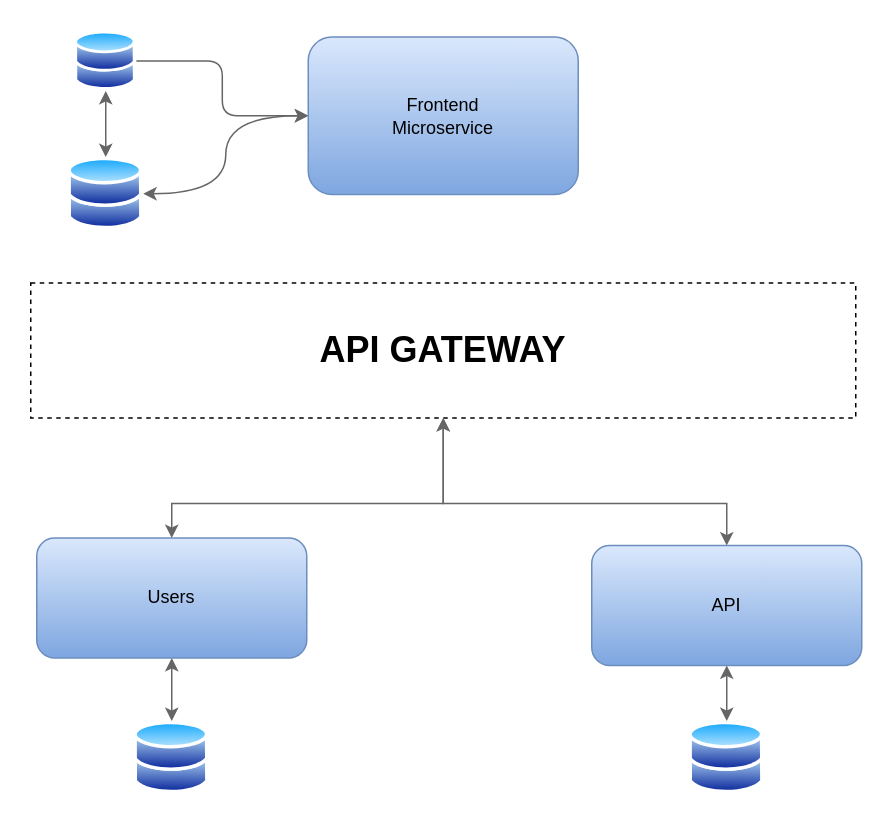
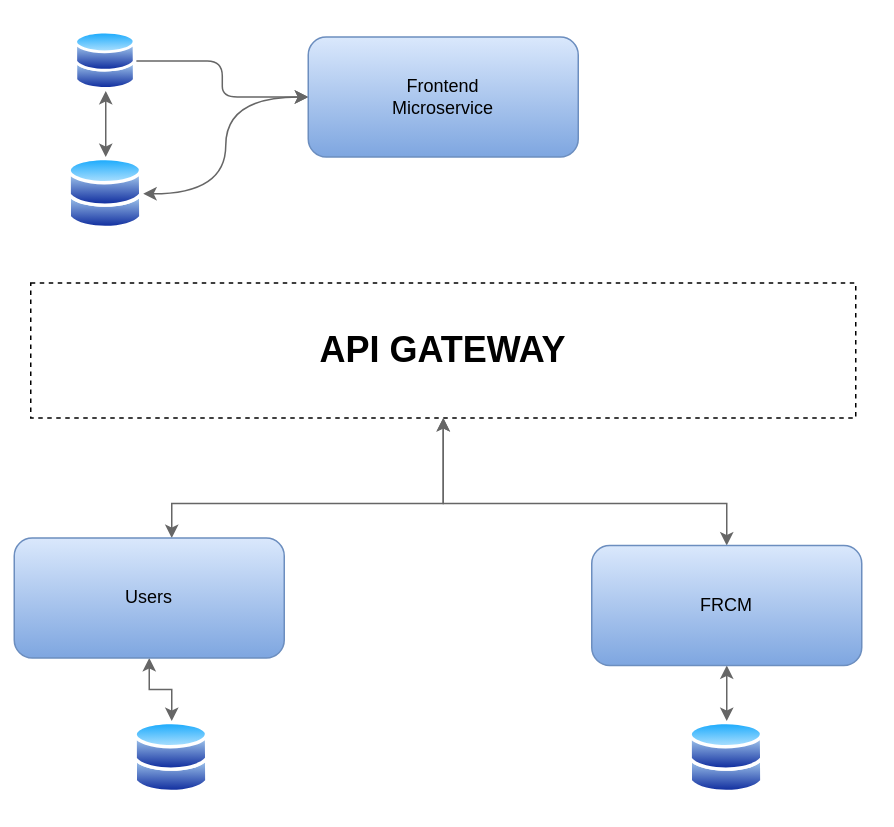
- <mxCell id="10" value="Frontend &lt;br&gt;Microservice" style="rounded=1;whiteSpace=wrap;html=1;fillColor=#dae8fc;strokeColor=#6c8ebf;gradientColor=#7ea6e0;" vertex="1" parent="1"><mxGeometry x="205" y="24" width="180" height="105" as="geometry" /></mxCell>
+ <mxCell id="10" value="Frontend &lt;br&gt;Microservice" style="rounded=1;whiteSpace=wrap;html=1;fillColor=#dae8fc;strokeColor=#6c8ebf;gradientColor=#7ea6e0;" vertex="1" parent="1"><mxGeometry x="205" y="24" width="180" height="80" as="geometry" /></mxCell>
- <mxCell id="13" value="Users" style="rounded=1;whiteSpace=wrap;html=1;fillColor=#dae8fc;strokeColor=#6c8ebf;gradientColor=#7ea6e0;" vertex="1" parent="1"><mxGeometry x="24" y="358" width="180" height="80" as="geometry" /></mxCell>
+ <mxCell id="13" value="Users" style="rounded=1;whiteSpace=wrap;html=1;fillColor=#dae8fc;strokeColor=#6c8ebf;gradientColor=#7ea6e0;" vertex="1" parent="1"><mxGeometry x="9" y="358" width="180" height="80" as="geometry" /></mxCell>
- <mxCell id="16" value="API" style="rounded=1;whiteSpace=wrap;html=1;fillColor=#dae8fc;strokeColor=#6c8ebf;gradientColor=#7ea6e0;" vertex="1" parent="1"><mxGeometry x="394" y="363" width="180" height="80" as="geometry" /></mxCell>
+ <mxCell id="16" value="FRCM" style="rounded=1;whiteSpace=wrap;html=1;fillColor=#dae8fc;strokeColor=#6c8ebf;gradientColor=#7ea6e0;" vertex="1" parent="1"><mxGeometry x="394" y="363" width="180" height="80" as="geometry" /></mxCell>
